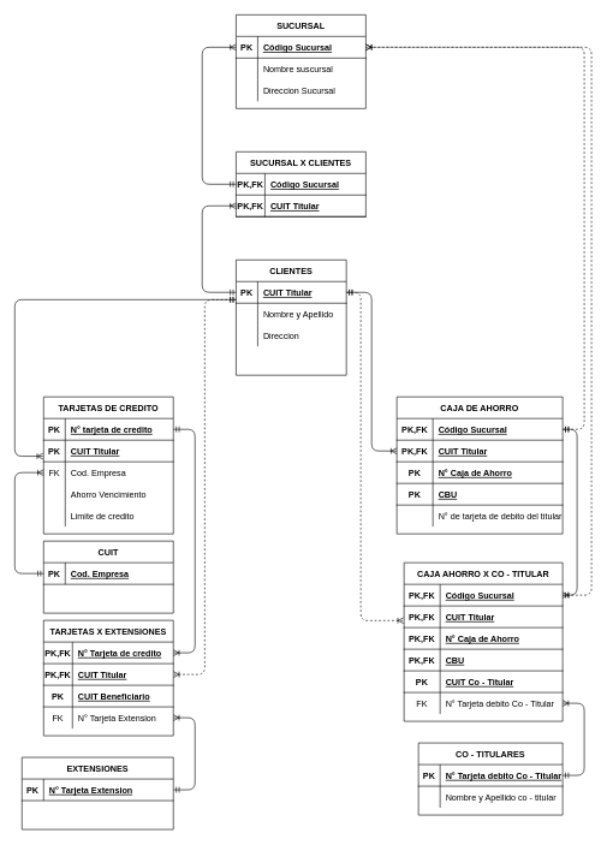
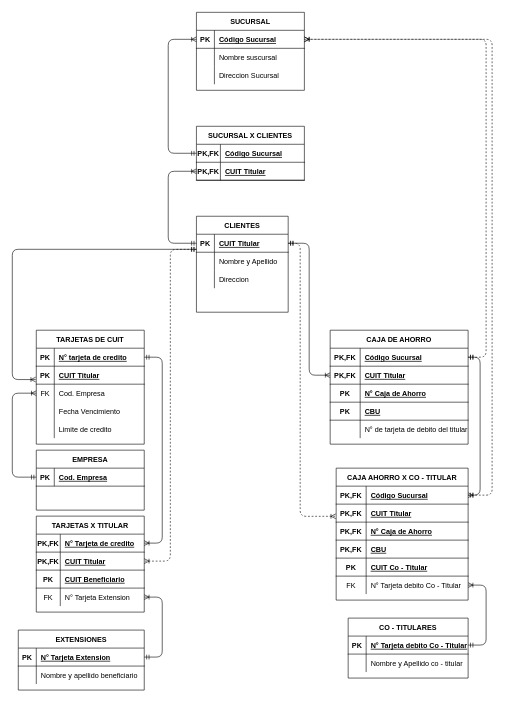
- <mxCell id="32" value="TARJETAS DE CREDITO" style="shape=table;startSize=30;container=1;collapsible=1;childLayout=tableLayout;fixedRows=1;rowLines=0;fontStyle=1;align=center;resizeLast=1;" parent="1" vertex="1"><mxGeometry x="60" y="550" width="180" height="190" as="geometry" /></mxCell>
+ <mxCell id="32" value="TARJETAS DE CUIT" style="shape=table;startSize=30;container=1;collapsible=1;childLayout=tableLayout;fixedRows=1;rowLines=0;fontStyle=1;align=center;resizeLast=1;" parent="1" vertex="1"><mxGeometry x="60" y="550" width="180" height="190" as="geometry" /></mxCell>
- <mxCell id="44" value="Ahorro Vencimiento" style="shape=partialRectangle;connectable=0;fillColor=none;top=0;left=0;bottom=0;right=0;align=left;spacingLeft=6;overflow=hidden;" parent="42" vertex="1"><mxGeometry x="30" width="150" height="30" as="geometry" /></mxCell>
+ <mxCell id="44" value="Fecha Vencimiento" style="shape=partialRectangle;connectable=0;fillColor=none;top=0;left=0;bottom=0;right=0;align=left;spacingLeft=6;overflow=hidden;" parent="42" vertex="1"><mxGeometry x="30" width="150" height="30" as="geometry" /></mxCell>
- <mxCell id="48" value="CUIT" style="shape=table;startSize=30;container=1;collapsible=1;childLayout=tableLayout;fixedRows=1;rowLines=0;fontStyle=1;align=center;resizeLast=1;" parent="1" vertex="1"><mxGeometry x="60" y="750" width="180" height="100" as="geometry" /></mxCell>
+ <mxCell id="48" value="EMPRESA" style="shape=table;startSize=30;container=1;collapsible=1;childLayout=tableLayout;fixedRows=1;rowLines=0;fontStyle=1;align=center;resizeLast=1;" parent="1" vertex="1"><mxGeometry x="60" y="750" width="180" height="100" as="geometry" /></mxCell>
- <mxCell id="73" value="TARJETAS X EXTENSIONES" style="shape=table;startSize=30;container=1;collapsible=1;childLayout=tableLayout;fixedRows=1;rowLines=0;fontStyle=1;align=center;resizeLast=1;" parent="1" vertex="1"><mxGeometry x="60" y="860" width="180" height="160" as="geometry" /></mxCell>
+ <mxCell id="73" value="TARJETAS X TITULAR" style="shape=table;startSize=30;container=1;collapsible=1;childLayout=tableLayout;fixedRows=1;rowLines=0;fontStyle=1;align=center;resizeLast=1;" parent="1" vertex="1"><mxGeometry x="60" y="860" width="180" height="160" as="geometry" /></mxCell>
+ <mxCell id="92" value="Nombre y apellido beneficiario" style="shape=partialRectangle;connectable=0;fillColor=none;top=0;left=0;bottom=0;right=0;align=left;spacingLeft=6;overflow=hidden;" parent="90" vertex="1"><mxGeometry x="30" width="180" height="30" as="geometry" /></mxCell>
